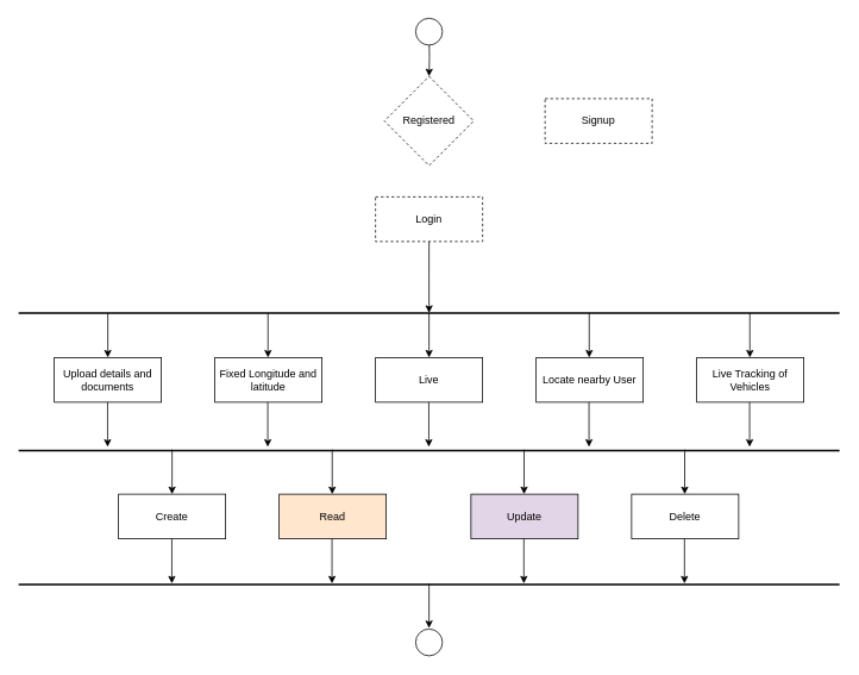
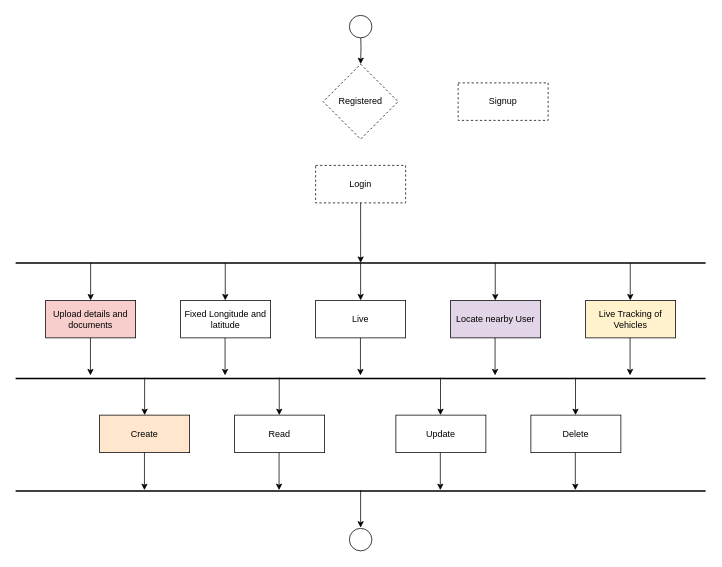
- <mxCell id="9" value="Upload details and documents" style="rounded=0;whiteSpace=wrap;html=1;" parent="1" vertex="1"><mxGeometry x="60" y="400" width="120" height="50" as="geometry" /></mxCell>
+ <mxCell id="9" value="Upload details and documents" style="rounded=0;whiteSpace=wrap;html=1;fillColor=#f8cecc;" parent="1" vertex="1"><mxGeometry x="60" y="400" width="120" height="50" as="geometry" /></mxCell>
- <mxCell id="11" value="Locate nearby User" style="rounded=0;whiteSpace=wrap;html=1;" parent="1" vertex="1"><mxGeometry x="600" y="400" width="120" height="50" as="geometry" /></mxCell>
+ <mxCell id="11" value="Locate nearby User" style="rounded=0;whiteSpace=wrap;html=1;fillColor=#e1d5e7;" parent="1" vertex="1"><mxGeometry x="600" y="400" width="120" height="50" as="geometry" /></mxCell>
- <mxCell id="10" value="Live Tracking of Vehicles" style="rounded=0;whiteSpace=wrap;html=1;" parent="1" vertex="1"><mxGeometry x="780" y="400" width="120" height="50" as="geometry" /></mxCell>
+ <mxCell id="10" value="Live Tracking of Vehicles" style="rounded=0;whiteSpace=wrap;html=1;fillColor=#fff2cc;" parent="1" vertex="1"><mxGeometry x="780" y="400" width="120" height="50" as="geometry" /></mxCell>
- <mxCell id="28" value="Create" style="rounded=0;whiteSpace=wrap;html=1;" vertex="1" parent="1"><mxGeometry x="132" y="553" width="120" height="50" as="geometry" /></mxCell>
+ <mxCell id="28" value="Create" style="rounded=0;whiteSpace=wrap;html=1;fillColor=#ffe6cc;" vertex="1" parent="1"><mxGeometry x="132" y="553" width="120" height="50" as="geometry" /></mxCell>
- <mxCell id="27" value="Read" style="rounded=0;whiteSpace=wrap;html=1;fillColor=#ffe6cc;" vertex="1" parent="1"><mxGeometry x="312" y="553" width="120" height="50" as="geometry" /></mxCell>
+ <mxCell id="27" value="Read" style="rounded=0;whiteSpace=wrap;html=1;" vertex="1" parent="1"><mxGeometry x="312" y="553" width="120" height="50" as="geometry" /></mxCell>
- <mxCell id="30" value="Update" style="rounded=0;whiteSpace=wrap;html=1;fillColor=#e1d5e7;" vertex="1" parent="1"><mxGeometry x="527" y="553" width="120" height="50" as="geometry" /></mxCell>
+ <mxCell id="30" value="Update" style="rounded=0;whiteSpace=wrap;html=1;" vertex="1" parent="1"><mxGeometry x="527" y="553" width="120" height="50" as="geometry" /></mxCell>
